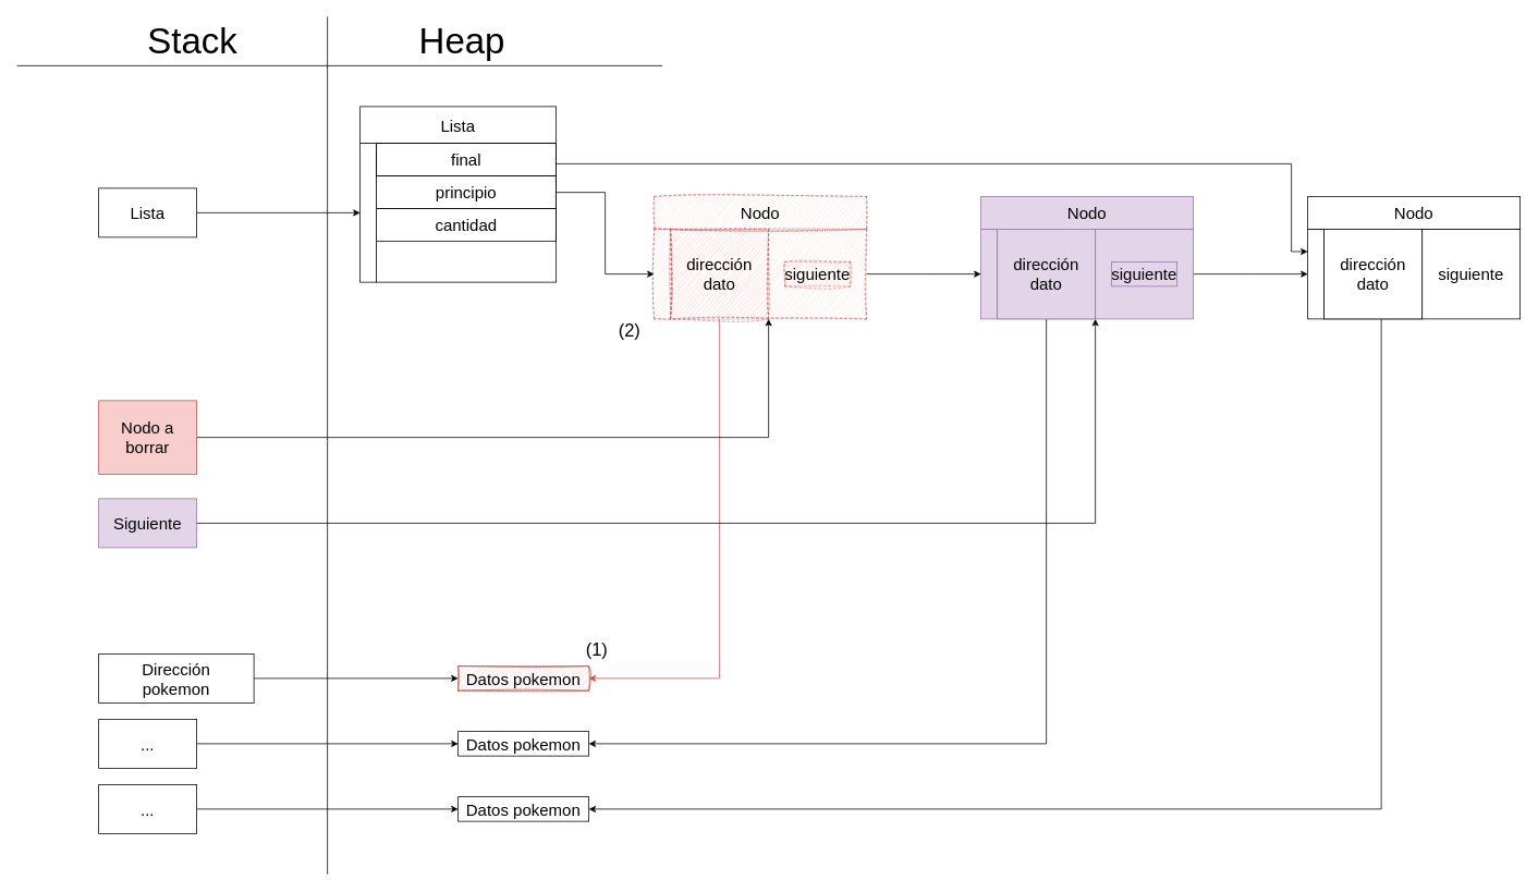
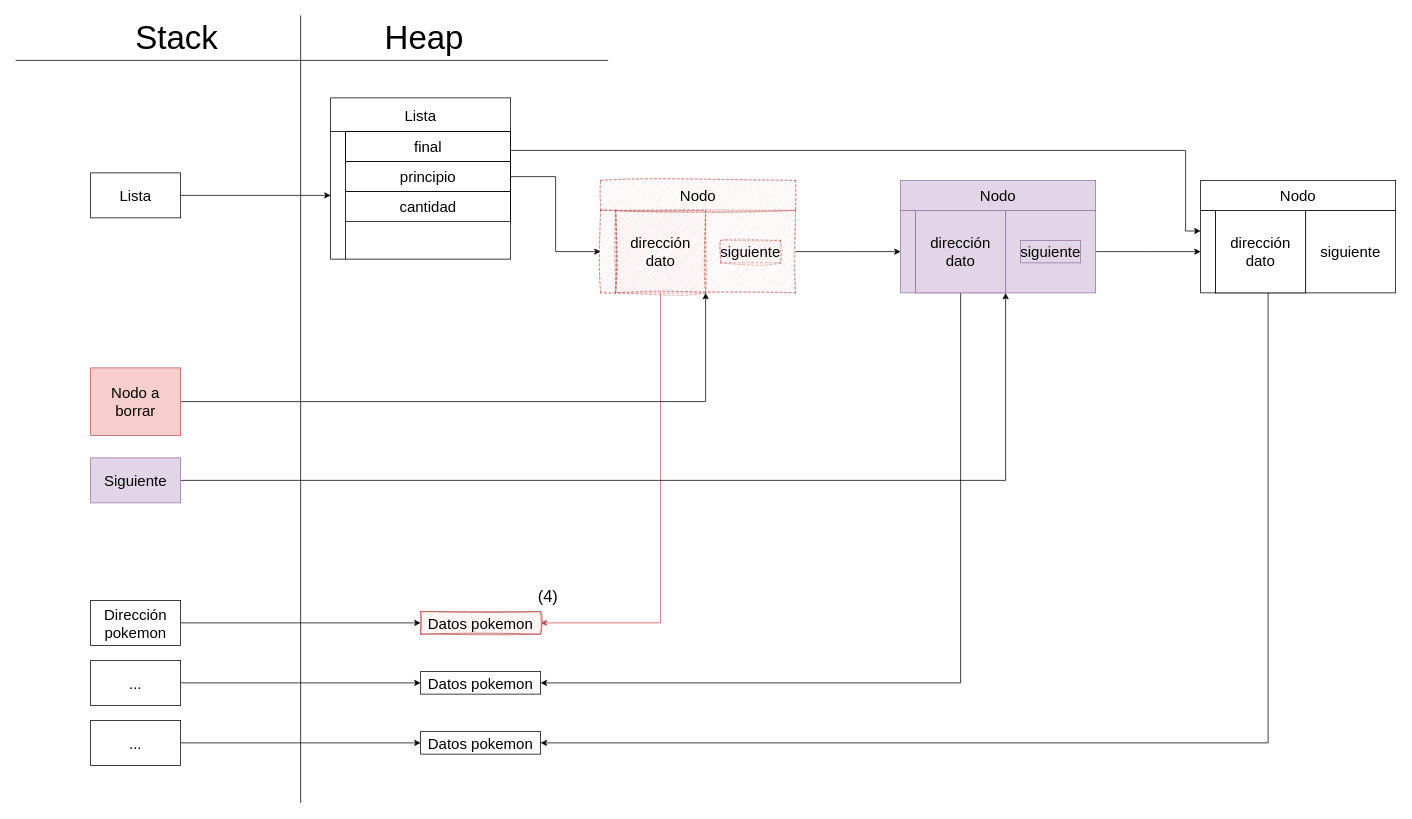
- <mxCell id="46" value="&lt;font style=&quot;font-size: 22px;&quot;&gt;(2)&lt;/font&gt;" style="text;html=1;align=center;verticalAlign=middle;whiteSpace=wrap;rounded=0;" parent="1" vertex="1"><mxGeometry x="740" y="390" width="60" height="30" as="geometry" /></mxCell>
- <mxCell id="47" value="&lt;font style=&quot;font-size: 22px;&quot;&gt;(1)&lt;/font&gt;" style="text;html=1;align=center;verticalAlign=middle;whiteSpace=wrap;rounded=0;" parent="1" vertex="1"><mxGeometry x="700" y="780" width="60" height="30" as="geometry" /></mxCell>
+ <mxCell id="47" value="&lt;font style=&quot;font-size: 22px;&quot;&gt;(4)&lt;/font&gt;" style="text;html=1;align=center;verticalAlign=middle;whiteSpace=wrap;rounded=0;" parent="1" vertex="1"><mxGeometry x="700" y="780" width="60" height="30" as="geometry" /></mxCell>
- <mxCell id="41" value="&lt;span style=&quot;font-size: 20px;&quot;&gt;Dirección&lt;/span&gt;&lt;div&gt;&lt;span style=&quot;font-size: 20px;&quot;&gt;pokemon&lt;/span&gt;&lt;/div&gt;" style="rounded=0;whiteSpace=wrap;html=1;" parent="1" vertex="1"><mxGeometry x="120" y="800" width="190" height="60" as="geometry" /></mxCell>
+ <mxCell id="41" value="&lt;span style=&quot;font-size: 20px;&quot;&gt;Dirección&lt;/span&gt;&lt;div&gt;&lt;span style=&quot;font-size: 20px;&quot;&gt;pokemon&lt;/span&gt;&lt;/div&gt;" style="rounded=0;whiteSpace=wrap;html=1;" parent="1" vertex="1"><mxGeometry x="120" y="800" width="120" height="60" as="geometry" /></mxCell>
